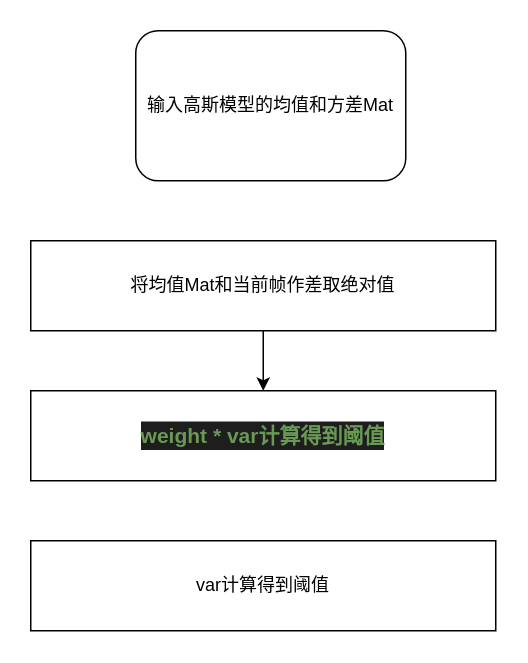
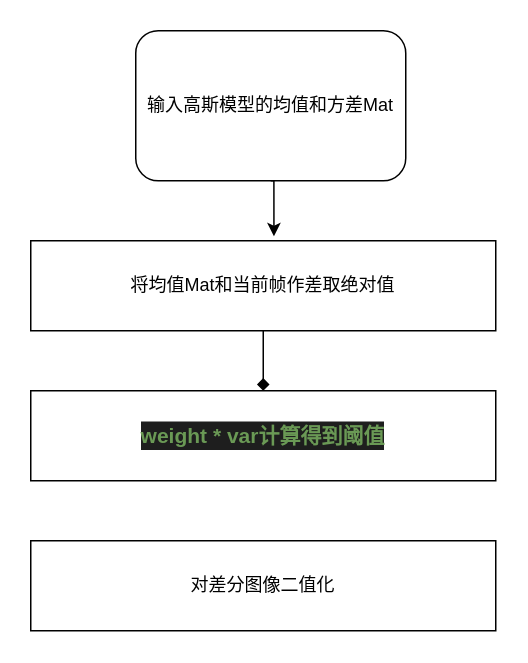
+ <mxCell id="2" style="edgeStyle=orthogonalEdgeStyle;rounded=0;orthogonalLoop=1;jettySize=auto;html=1;exitX=0.5;exitY=1;exitDx=0;exitDy=0;entryX=0.523;entryY=-0.05;entryDx=0;entryDy=0;entryPerimeter=0;" parent="1" source="3" target="5" edge="1"><mxGeometry relative="1" as="geometry" /></mxCell>
- <mxCell id="4" style="edgeStyle=orthogonalEdgeStyle;rounded=0;orthogonalLoop=1;jettySize=auto;html=1;exitX=0.5;exitY=1;exitDx=0;exitDy=0;entryX=0.5;entryY=0;entryDx=0;entryDy=0;" parent="1" source="5" target="6" edge="1"><mxGeometry relative="1" as="geometry" /></mxCell>
+ <mxCell id="4" style="edgeStyle=orthogonalEdgeStyle;rounded=0;orthogonalLoop=1;jettySize=auto;html=1;exitX=0.5;exitY=1;exitDx=0;exitDy=0;entryX=0.5;entryY=0;entryDx=0;entryDy=0;endArrow=diamond;" parent="1" source="5" target="6" edge="1"><mxGeometry relative="1" as="geometry" /></mxCell>
- <mxCell id="7" value="var计算得到阈值" style="rounded=0;whiteSpace=wrap;html=1;" parent="1" vertex="1"><mxGeometry x="20" y="360" width="310" height="60" as="geometry" /></mxCell>
+ <mxCell id="7" value="对差分图像二值化" style="rounded=0;whiteSpace=wrap;html=1;" parent="1" vertex="1"><mxGeometry x="20" y="360" width="310" height="60" as="geometry" /></mxCell>
